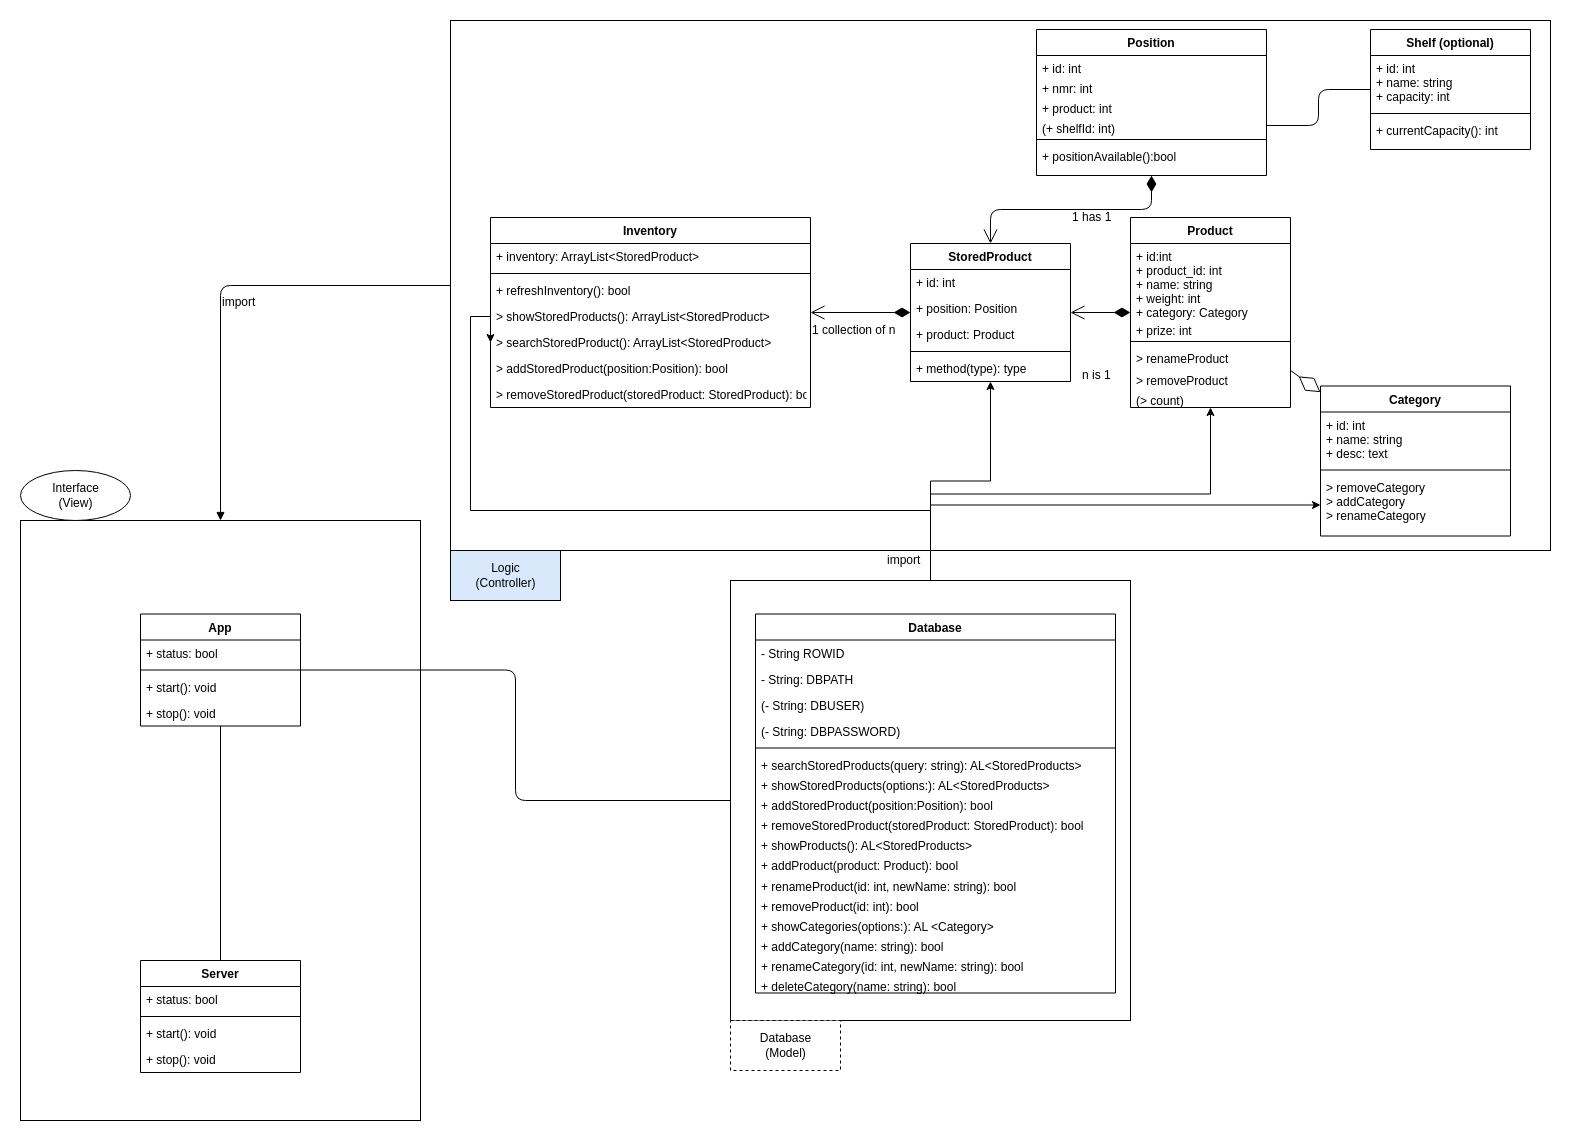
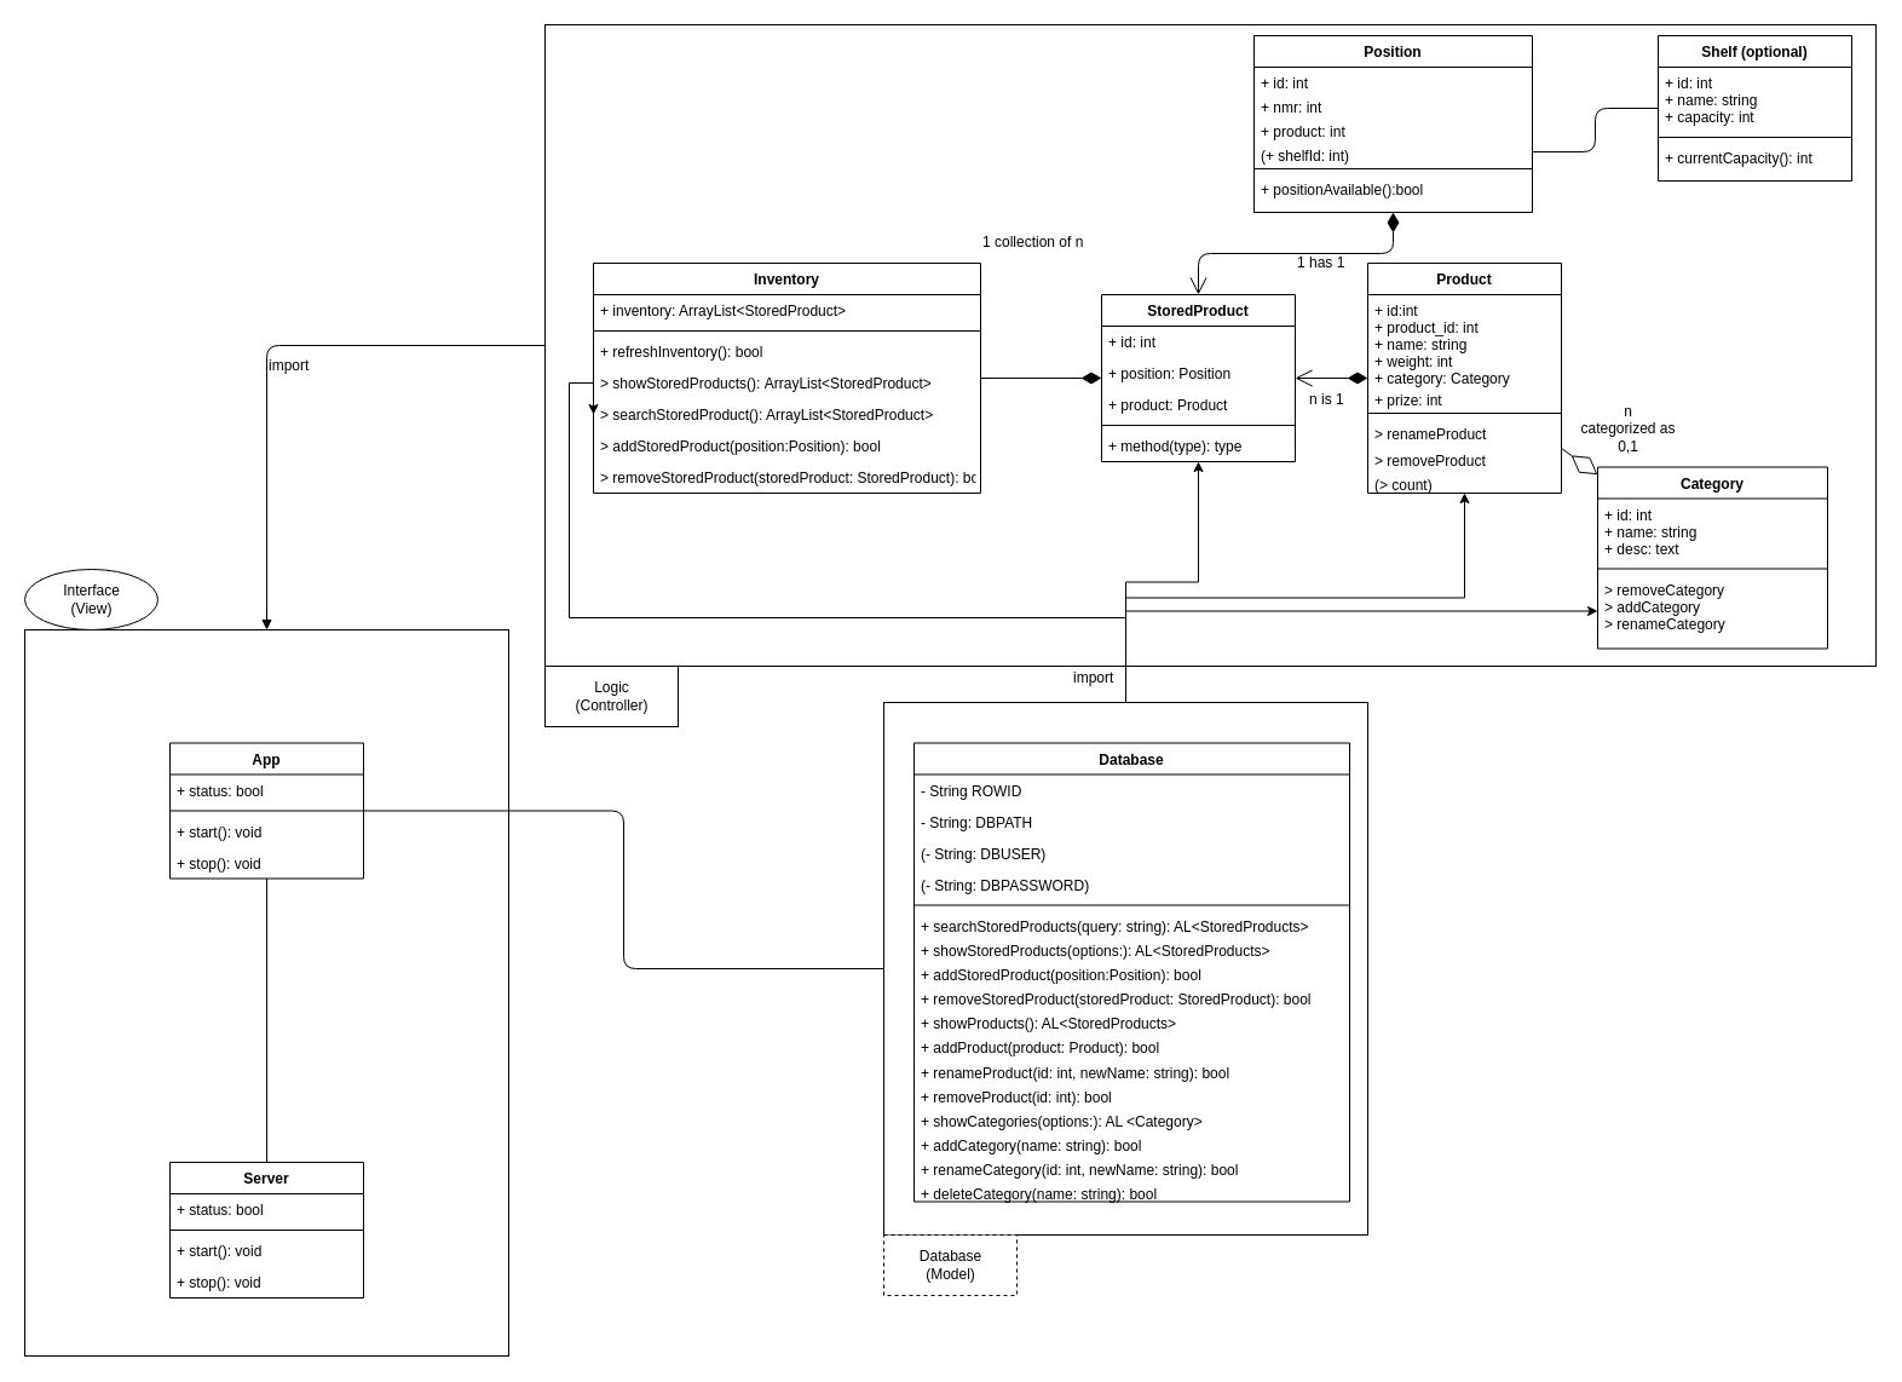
- <mxCell id="78" value="" style="endArrow=open;html=1;endSize=12;startArrow=diamondThin;startSize=14;startFill=1;edgeStyle=orthogonalEdgeStyle;align=left;verticalAlign=bottom;" parent="1" source="59" target="48" edge="1"><mxGeometry x="0.004" y="-124" relative="1" as="geometry"><mxPoint x="500" y="1090" as="sourcePoint" /><mxPoint x="660" y="1090" as="targetPoint" /><mxPoint x="17" y="2" as="offset" /></mxGeometry></mxCell>
+ <mxCell id="78" value="" style="endArrow=none;html=1;endSize=12;startArrow=diamondThin;startSize=14;startFill=1;edgeStyle=orthogonalEdgeStyle;align=left;verticalAlign=bottom;" parent="1" source="59" target="48" edge="1"><mxGeometry x="0.004" y="-124" relative="1" as="geometry"><mxPoint x="500" y="1090" as="sourcePoint" /><mxPoint x="660" y="1090" as="targetPoint" /><mxPoint x="17" y="2" as="offset" /></mxGeometry></mxCell>
- <mxCell id="79" value="1 collection of n" style="text;html=1;resizable=0;points=[];autosize=1;align=left;verticalAlign=top;spacingTop=-4;" parent="1" vertex="1"><mxGeometry x="810" y="320" width="100" height="20" as="geometry" /></mxCell>
+ <mxCell id="79" value="1 collection of n" style="text;html=1;resizable=0;points=[];autosize=1;align=left;verticalAlign=top;spacingTop=-4;" parent="1" vertex="1"><mxGeometry x="810" y="190" width="100" height="20" as="geometry" /></mxCell>
+ <mxCell id="27" value="n&lt;br&gt;categorized as&lt;br&gt;0,1" style="text;html=1;resizable=0;points=[];autosize=1;align=center;verticalAlign=top;spacingTop=-4;" parent="1" vertex="1"><mxGeometry x="1300" y="330" width="90" height="40" as="geometry" /></mxCell>
- <mxCell id="82" value="n is 1" style="text;html=1;resizable=0;points=[];autosize=1;align=left;verticalAlign=top;spacingTop=-4;" parent="1" vertex="1"><mxGeometry x="1080" y="365" width="40" height="20" as="geometry" /></mxCell>
+ <mxCell id="82" value="n is 1" style="text;html=1;resizable=0;points=[];autosize=1;align=left;verticalAlign=top;spacingTop=-4;" parent="1" vertex="1"><mxGeometry x="1080" y="320" width="40" height="20" as="geometry" /></mxCell>
- <mxCell id="86" value="Logic&lt;br&gt;(Controller)" style="html=1;fillColor=#dae8fc;" parent="1" vertex="1"><mxGeometry x="450" y="550" width="110" height="50" as="geometry" /></mxCell>
+ <mxCell id="86" value="Logic&lt;br&gt;(Controller)" style="html=1;" parent="1" vertex="1"><mxGeometry x="450" y="550" width="110" height="50" as="geometry" /></mxCell>
